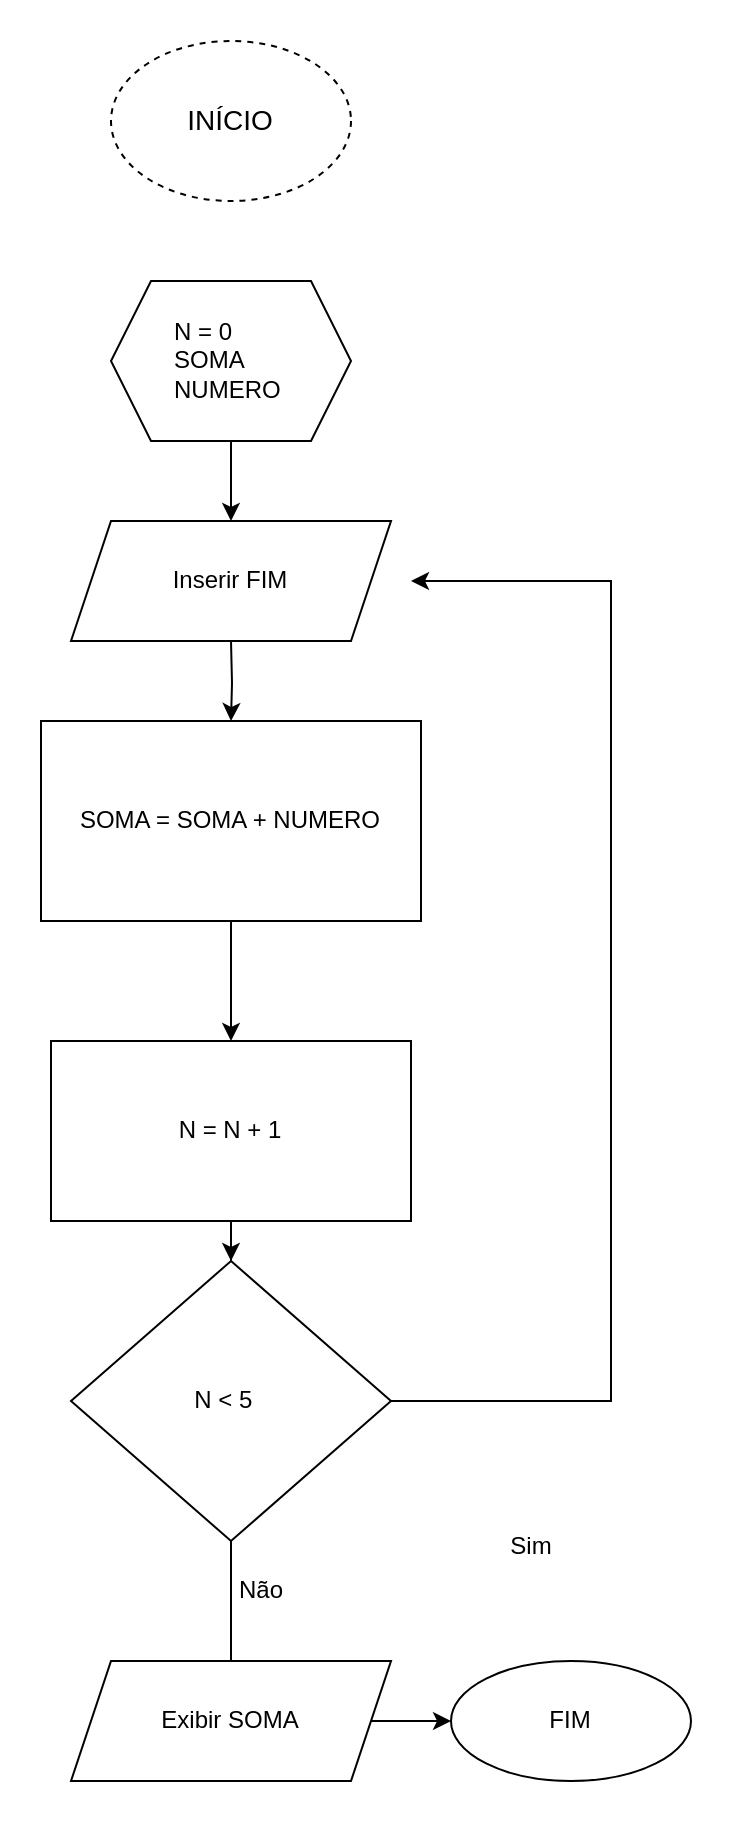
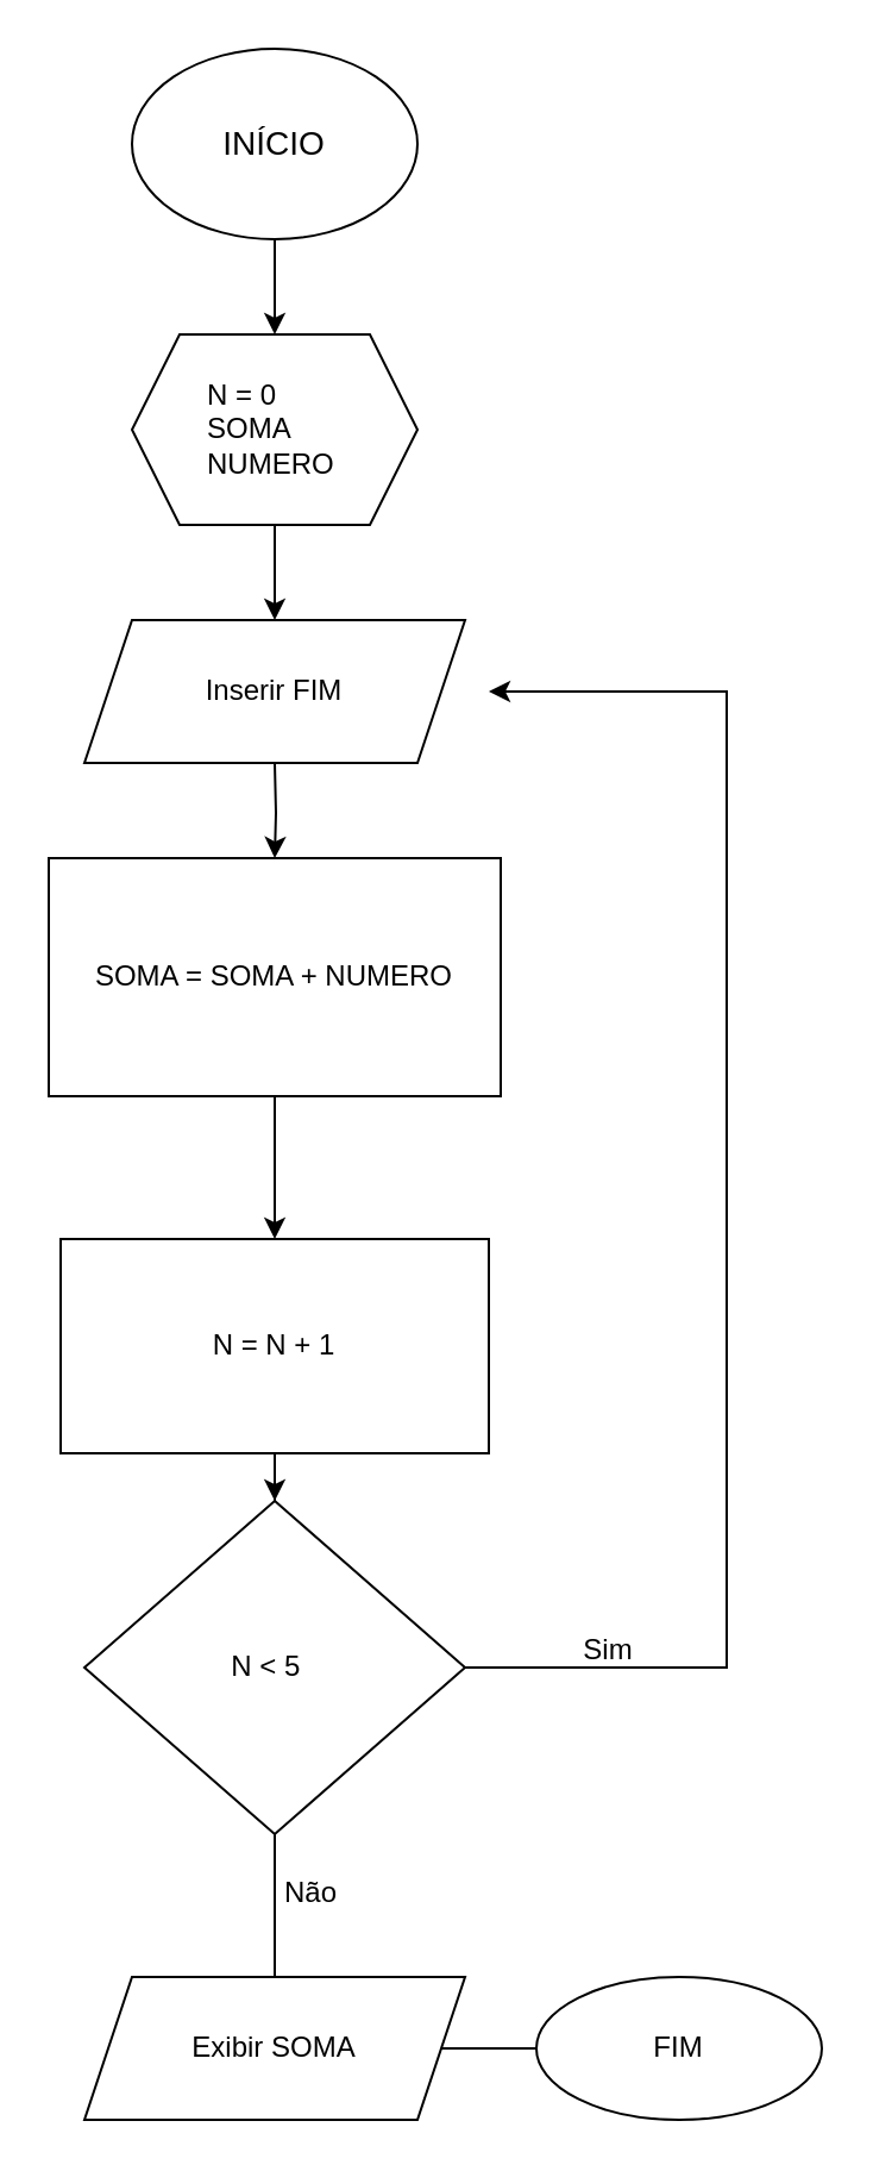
- <mxCell id="3" value="&lt;span style=&quot;font-size: 14px;&quot;&gt;INÍCIO&lt;/span&gt;" style="ellipse;whiteSpace=wrap;html=1;dashed=1;" parent="1" vertex="1"><mxGeometry x="55" width="120" height="80" as="geometry" y="20" /></mxCell>
+ <mxCell id="3" value="&lt;span style=&quot;font-size: 14px;&quot;&gt;INÍCIO&lt;/span&gt;" style="ellipse;whiteSpace=wrap;html=1;" parent="1" vertex="1"><mxGeometry x="55" width="120" height="80" as="geometry" y="20" /></mxCell>
+ <mxCell id="2" value="" style="edgeStyle=orthogonalEdgeStyle;rounded=0;orthogonalLoop=1;jettySize=auto;html=1;" parent="1" source="3" target="17" edge="1"><mxGeometry relative="1" as="geometry" /></mxCell>
- <mxCell id="13" value="Sim" style="text;html=1;align=center;verticalAlign=middle;resizable=0;points=[];autosize=1;strokeColor=none;fillColor=none;" parent="1" vertex="1"><mxGeometry x="245" y="758" width="40" height="30" as="geometry" /></mxCell>
+ <mxCell id="13" value="Sim" style="text;html=1;align=center;verticalAlign=middle;resizable=0;points=[];autosize=1;strokeColor=none;fillColor=none;" parent="1" vertex="1"><mxGeometry x="235" y="678" width="40" height="30" as="geometry" /></mxCell>
- <mxCell id="18" value="" style="edgeStyle=orthogonalEdgeStyle;rounded=0;orthogonalLoop=1;jettySize=auto;html=1;" parent="1" source="19" target="14" edge="1"><mxGeometry relative="1" as="geometry" /></mxCell>
+ <mxCell id="18" value="" style="edgeStyle=orthogonalEdgeStyle;rounded=0;orthogonalLoop=1;jettySize=auto;html=1;endArrow=none;" parent="1" source="19" target="14" edge="1"><mxGeometry relative="1" as="geometry" /></mxCell>
